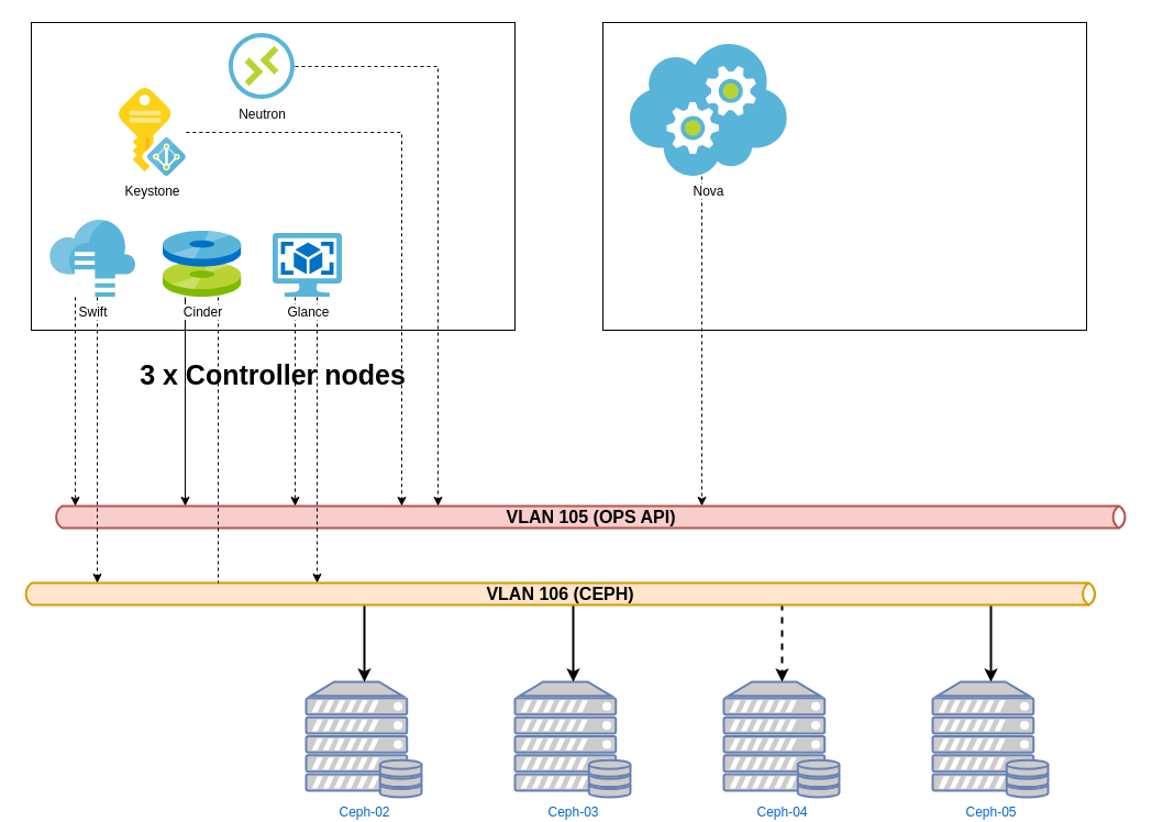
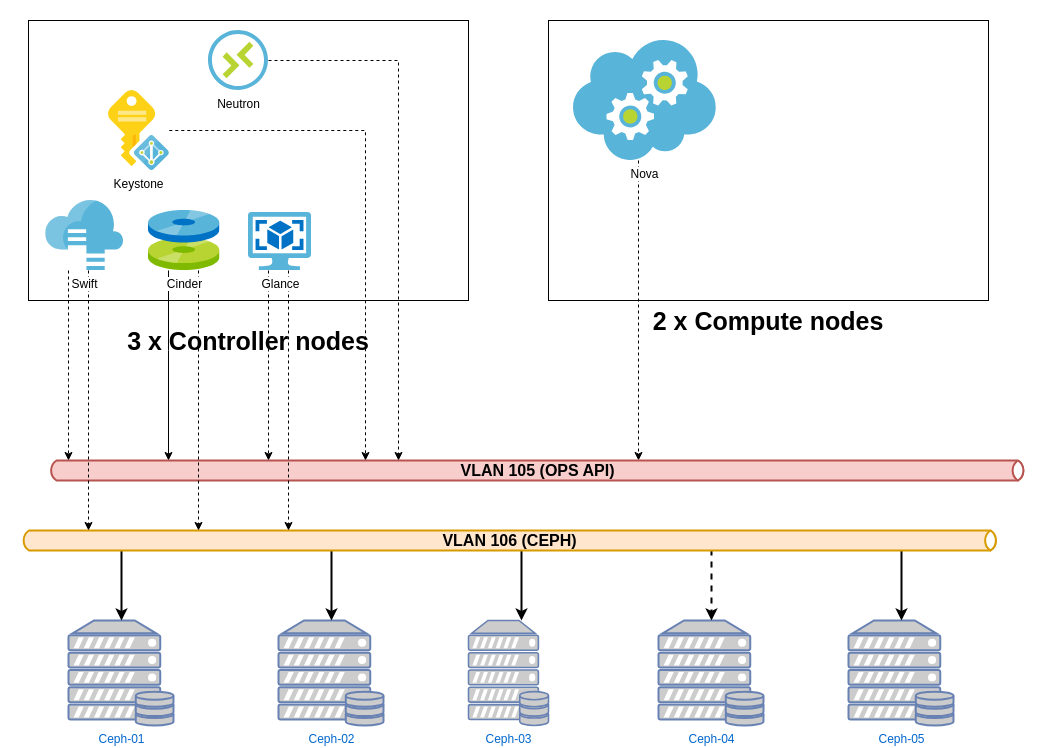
- <mxCell id="30" value="Keystone" style="aspect=fixed;html=1;points=[];align=center;image;fontSize=12;image=img/lib/mscae/Managed_Identities.svg;" vertex="1" parent="1"><mxGeometry x="108" y="80" width="60.8" height="80" as="geometry" /></mxCell>
+ <mxCell id="30" value="Keystone" style="aspect=fixed;html=1;points=[];align=center;image;fontSize=12;image=img/lib/mscae/Managed_Identities.svg;" vertex="1" parent="1"><mxGeometry x="108" y="90" width="60.8" height="80" as="geometry" /></mxCell>
+ <mxCell id="5" value="&lt;b&gt;&lt;font style=&quot;font-size: 25px&quot;&gt;2 x Compute nodes&lt;/font&gt;&lt;/b&gt;" style="text;html=1;strokeColor=none;fillColor=none;align=center;verticalAlign=middle;whiteSpace=wrap;rounded=0;" vertex="1" parent="1"><mxGeometry x="643" y="310" width="250" height="20" as="geometry" /></mxCell>
- <mxCell id="24" style="edgeStyle=orthogonalEdgeStyle;rounded=0;orthogonalLoop=1;jettySize=auto;html=1;dashed=1;strokeWidth=1;endArrow=none;" edge="1" parent="1" source="25" target="16"><mxGeometry relative="1" as="geometry"><Array as="points"><mxPoint x="198" y="400" /><mxPoint x="198" y="400" /></Array></mxGeometry></mxCell>
+ <mxCell id="24" style="edgeStyle=orthogonalEdgeStyle;rounded=0;orthogonalLoop=1;jettySize=auto;html=1;dashed=1;strokeWidth=1;" edge="1" parent="1" source="25" target="16"><mxGeometry relative="1" as="geometry"><Array as="points"><mxPoint x="198" y="400" /><mxPoint x="198" y="400" /></Array></mxGeometry></mxCell>
+ <mxCell id="11" style="edgeStyle=orthogonalEdgeStyle;rounded=0;orthogonalLoop=1;jettySize=auto;html=1;strokeWidth=2;" edge="1" parent="1" source="16" target="6"><mxGeometry relative="1" as="geometry"><Array as="points"><mxPoint x="121" y="567" /><mxPoint x="121" y="567" /></Array></mxGeometry></mxCell>
+ <mxCell id="6" value="Ceph-01" style="fontColor=#0066CC;verticalAlign=top;verticalLabelPosition=bottom;labelPosition=center;align=center;html=1;outlineConnect=0;fillColor=#CCCCCC;strokeColor=#6881B3;gradientColor=none;gradientDirection=north;strokeWidth=2;shape=mxgraph.networks.server_storage;" vertex="1" parent="1"><mxGeometry x="68" y="620" width="105" height="105" as="geometry" /></mxCell>
- <mxCell id="9" value="Ceph-03" style="fontColor=#0066CC;verticalAlign=top;verticalLabelPosition=bottom;labelPosition=center;align=center;html=1;outlineConnect=0;fillColor=#CCCCCC;strokeColor=#6881B3;gradientColor=none;gradientDirection=north;strokeWidth=2;shape=mxgraph.networks.server_storage;" vertex="1" parent="1"><mxGeometry x="468" y="620" width="105" height="105" as="geometry" /></mxCell>
+ <mxCell id="9" value="Ceph-03" style="fontColor=#0066CC;verticalAlign=top;verticalLabelPosition=bottom;labelPosition=center;align=center;html=1;outlineConnect=0;fillColor=#CCCCCC;strokeColor=#6881B3;gradientColor=none;gradientDirection=north;strokeWidth=2;shape=mxgraph.networks.server_storage;" vertex="1" parent="1"><mxGeometry x="468" y="620" width="80" height="105" as="geometry" /></mxCell>
